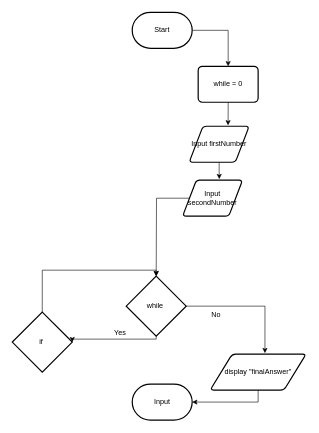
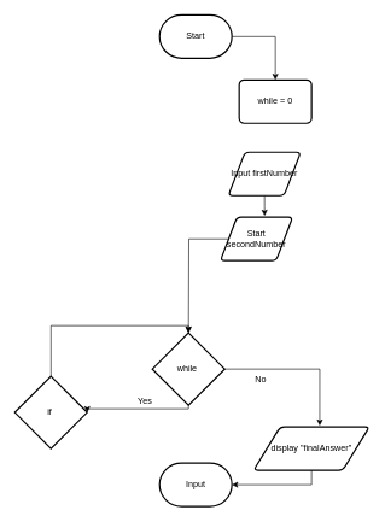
- <mxCell id="18" style="edgeStyle=orthogonalEdgeStyle;html=1;entryX=0.648;entryY=-0.026;entryDx=0;entryDy=0;entryPerimeter=0;rounded=0;" edge="1" parent="1" source="19" target="16"><mxGeometry relative="1" as="geometry" /></mxCell>
- <mxCell id="14" value="Input secondNumber" style="shape=parallelogram;html=1;strokeWidth=2;perimeter=parallelogramPerimeter;whiteSpace=wrap;rounded=1;arcSize=12;size=0.23;" vertex="1" parent="1"><mxGeometry x="304" y="300" width="100" height="60" as="geometry" /></mxCell>
+ <mxCell id="14" value="Start secondNumber" style="shape=parallelogram;html=1;strokeWidth=2;perimeter=parallelogramPerimeter;whiteSpace=wrap;rounded=1;arcSize=12;size=0.23;" vertex="1" parent="1"><mxGeometry x="304" y="300" width="100" height="60" as="geometry" /></mxCell>
